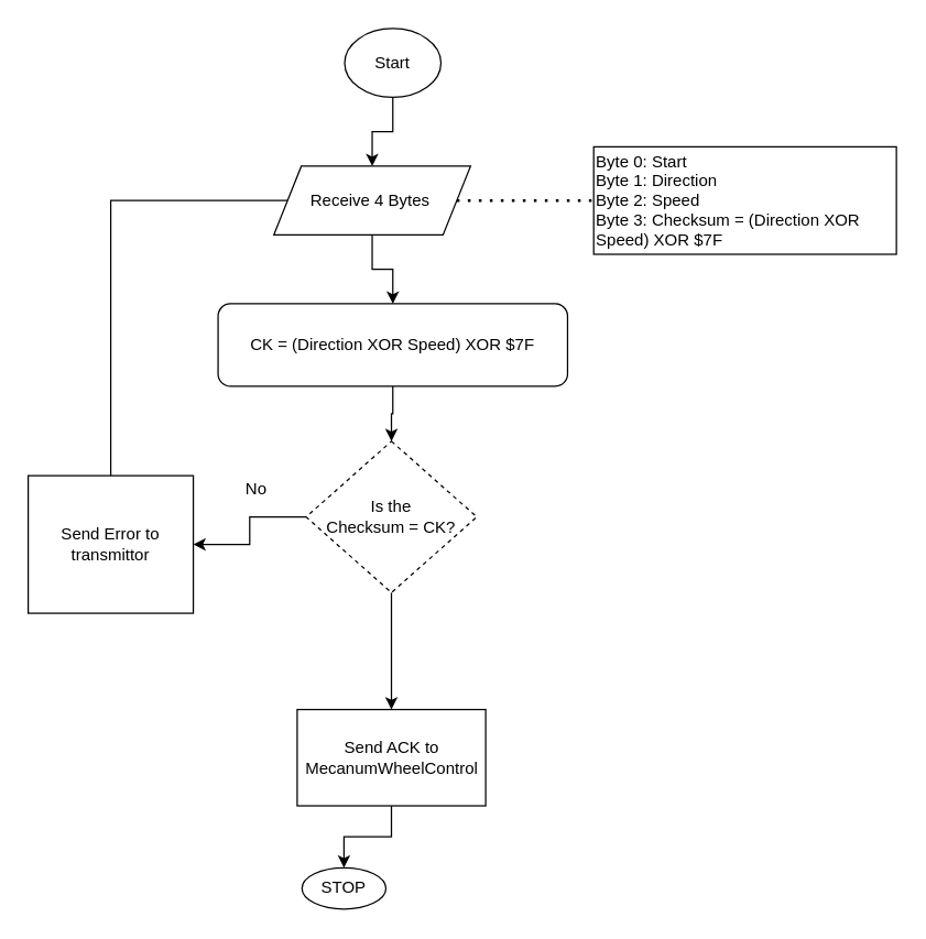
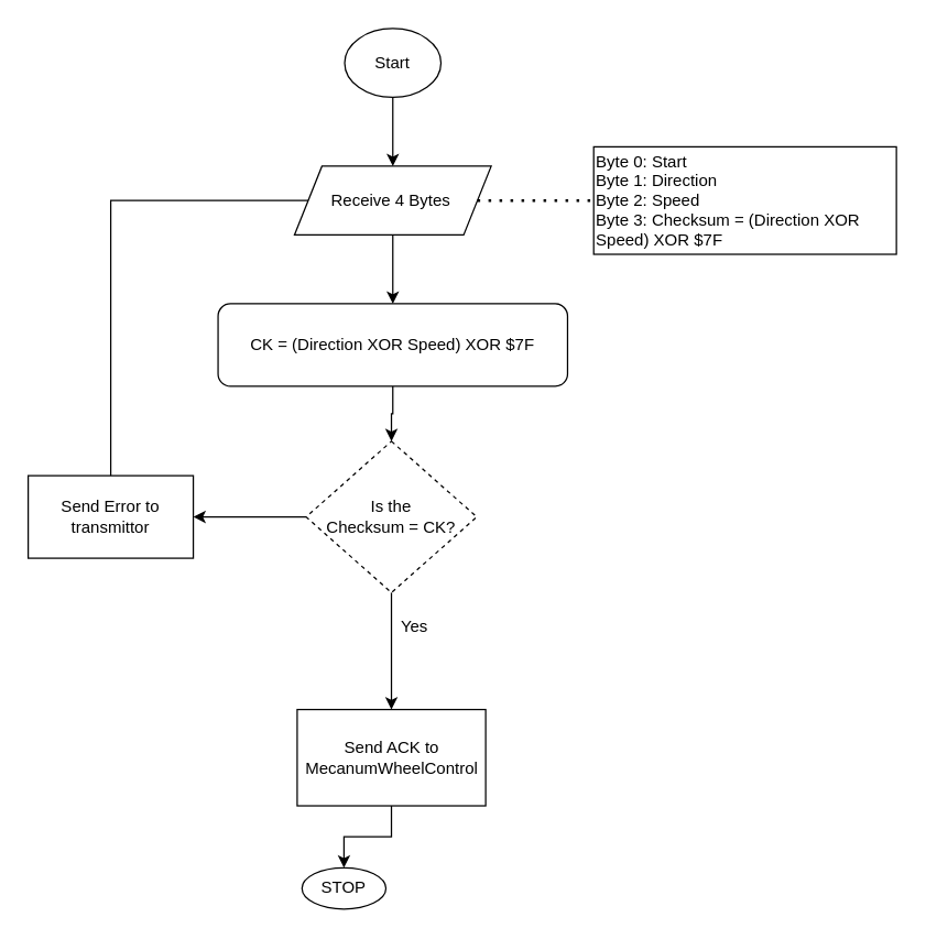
- <mxCell id="5" value="Receive 4 Bytes&amp;nbsp;" style="shape=parallelogram;perimeter=parallelogramPerimeter;whiteSpace=wrap;html=1;fixedSize=1;" parent="1" vertex="1"><mxGeometry x="198.5" y="120" width="143" height="50" as="geometry" /></mxCell>
+ <mxCell id="5" value="Receive 4 Bytes&amp;nbsp;" style="shape=parallelogram;perimeter=parallelogramPerimeter;whiteSpace=wrap;html=1;fixedSize=1;" parent="1" vertex="1"><mxGeometry x="213.5" y="120" width="143" height="50" as="geometry" /></mxCell>
- <mxCell id="18" value="No" style="text;html=1;strokeColor=none;fillColor=none;align=center;verticalAlign=middle;whiteSpace=wrap;rounded=0;" parent="1" vertex="1"><mxGeometry x="155.5" y="340" width="60" height="30" as="geometry" /></mxCell>
- <mxCell id="17" value="Send Error to transmittor" style="whiteSpace=wrap;html=1;" parent="1" vertex="1"><mxGeometry x="20" y="345" width="120" height="100" as="geometry" /></mxCell>
+ <mxCell id="17" value="Send Error to transmittor" style="whiteSpace=wrap;html=1;" parent="1" vertex="1"><mxGeometry x="20" y="345" width="120" height="60" as="geometry" /></mxCell>
+ <mxCell id="13" value="Yes" style="text;html=1;strokeColor=none;fillColor=none;align=center;verticalAlign=middle;whiteSpace=wrap;rounded=0;" parent="1" vertex="1"><mxGeometry x="271" y="440" width="60" height="30" as="geometry" /></mxCell>
